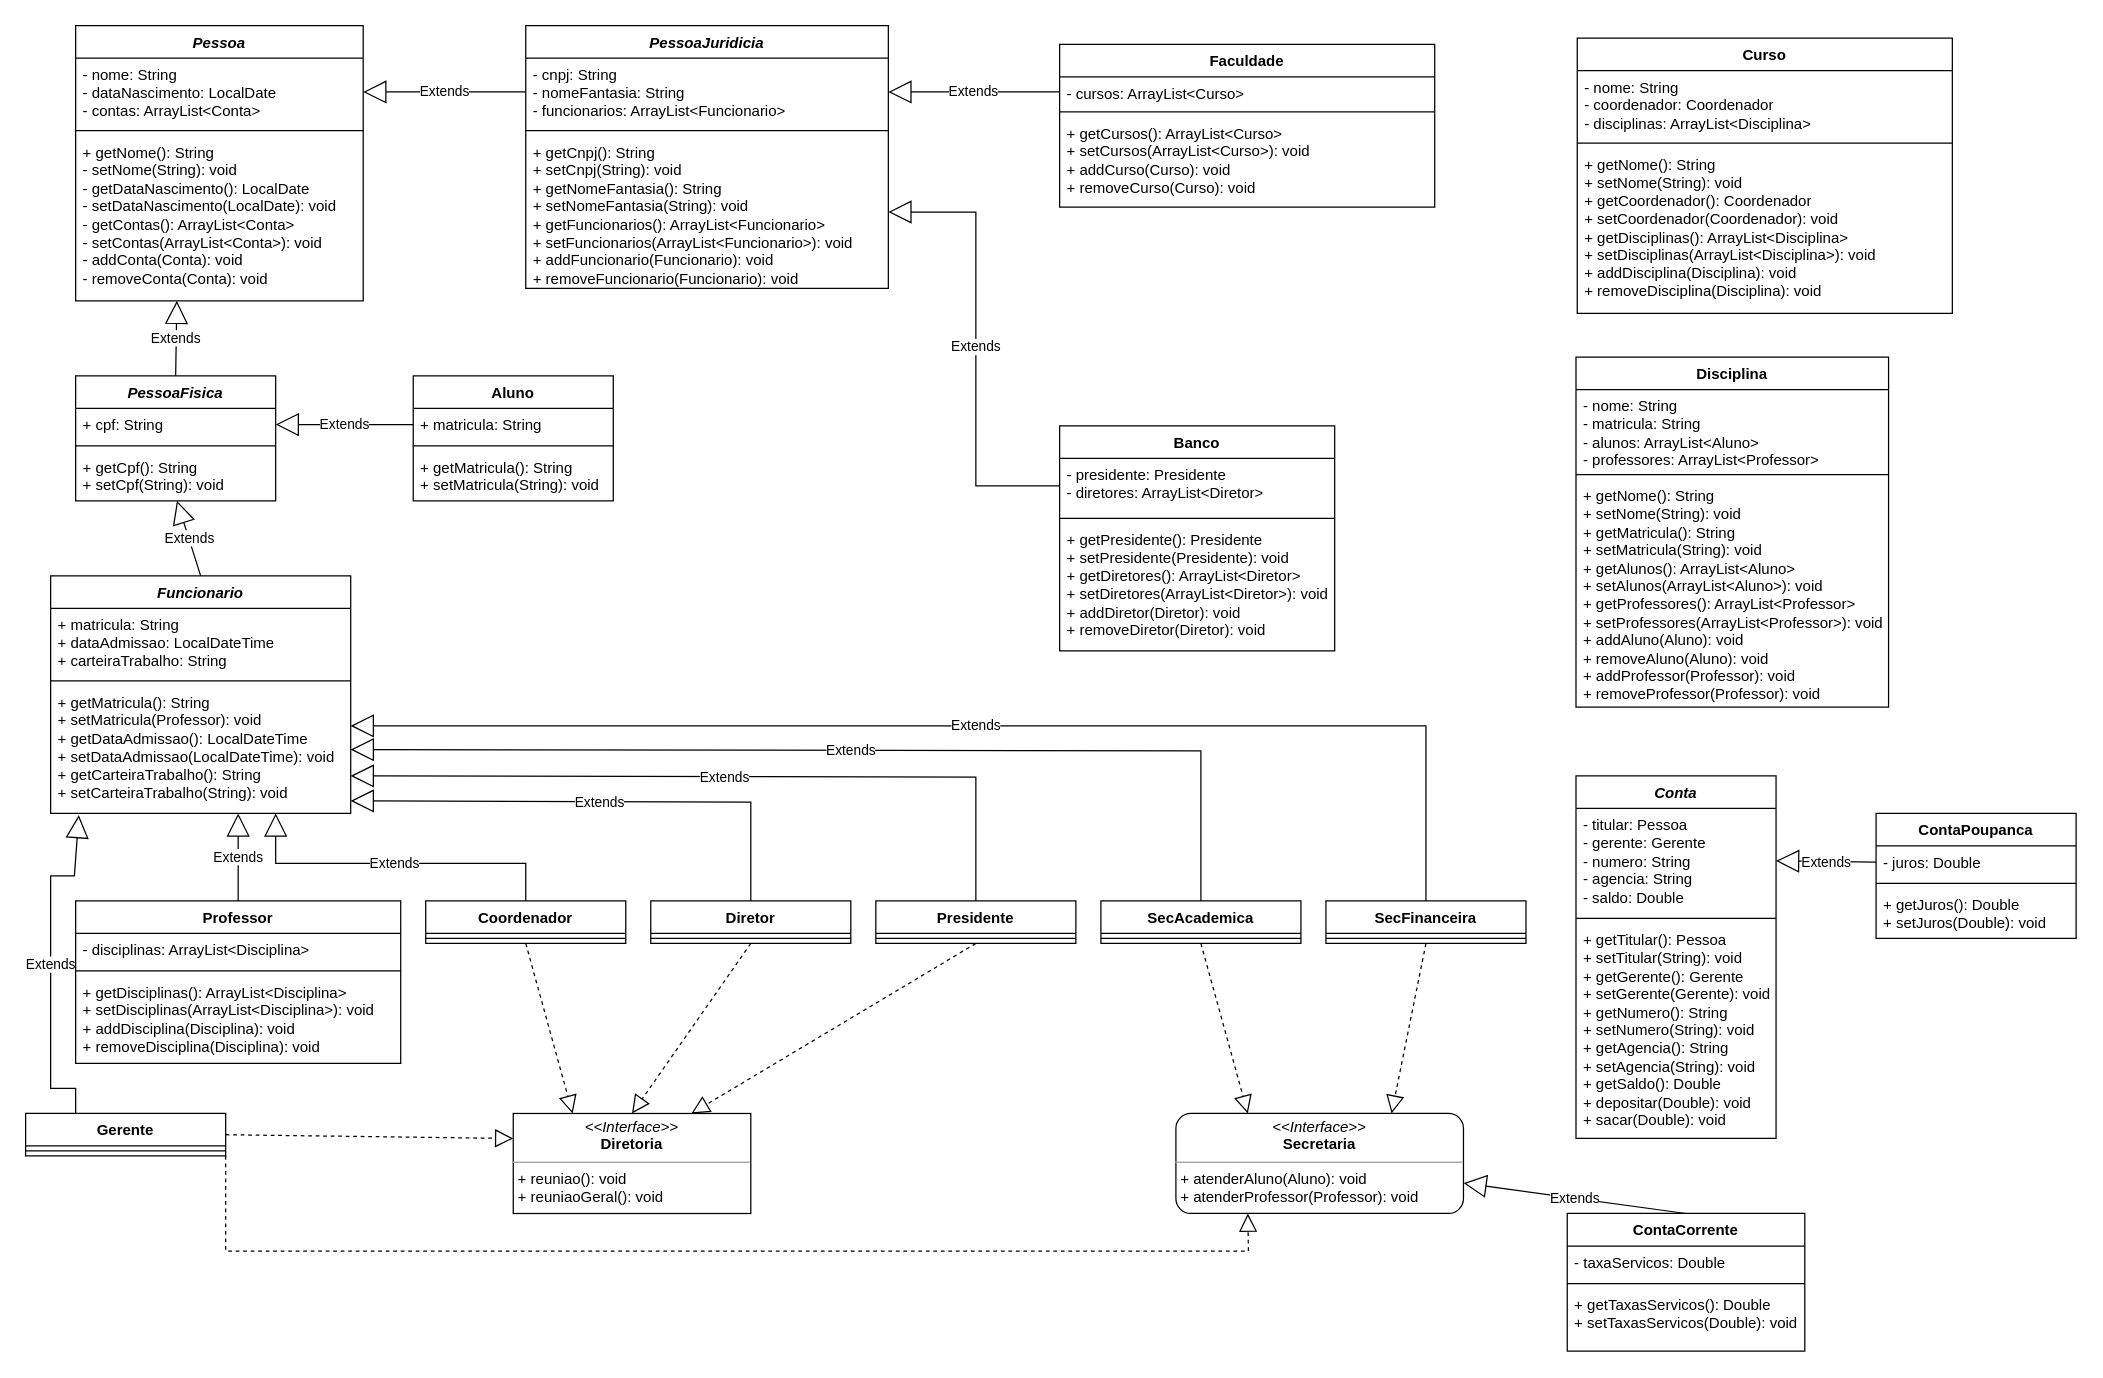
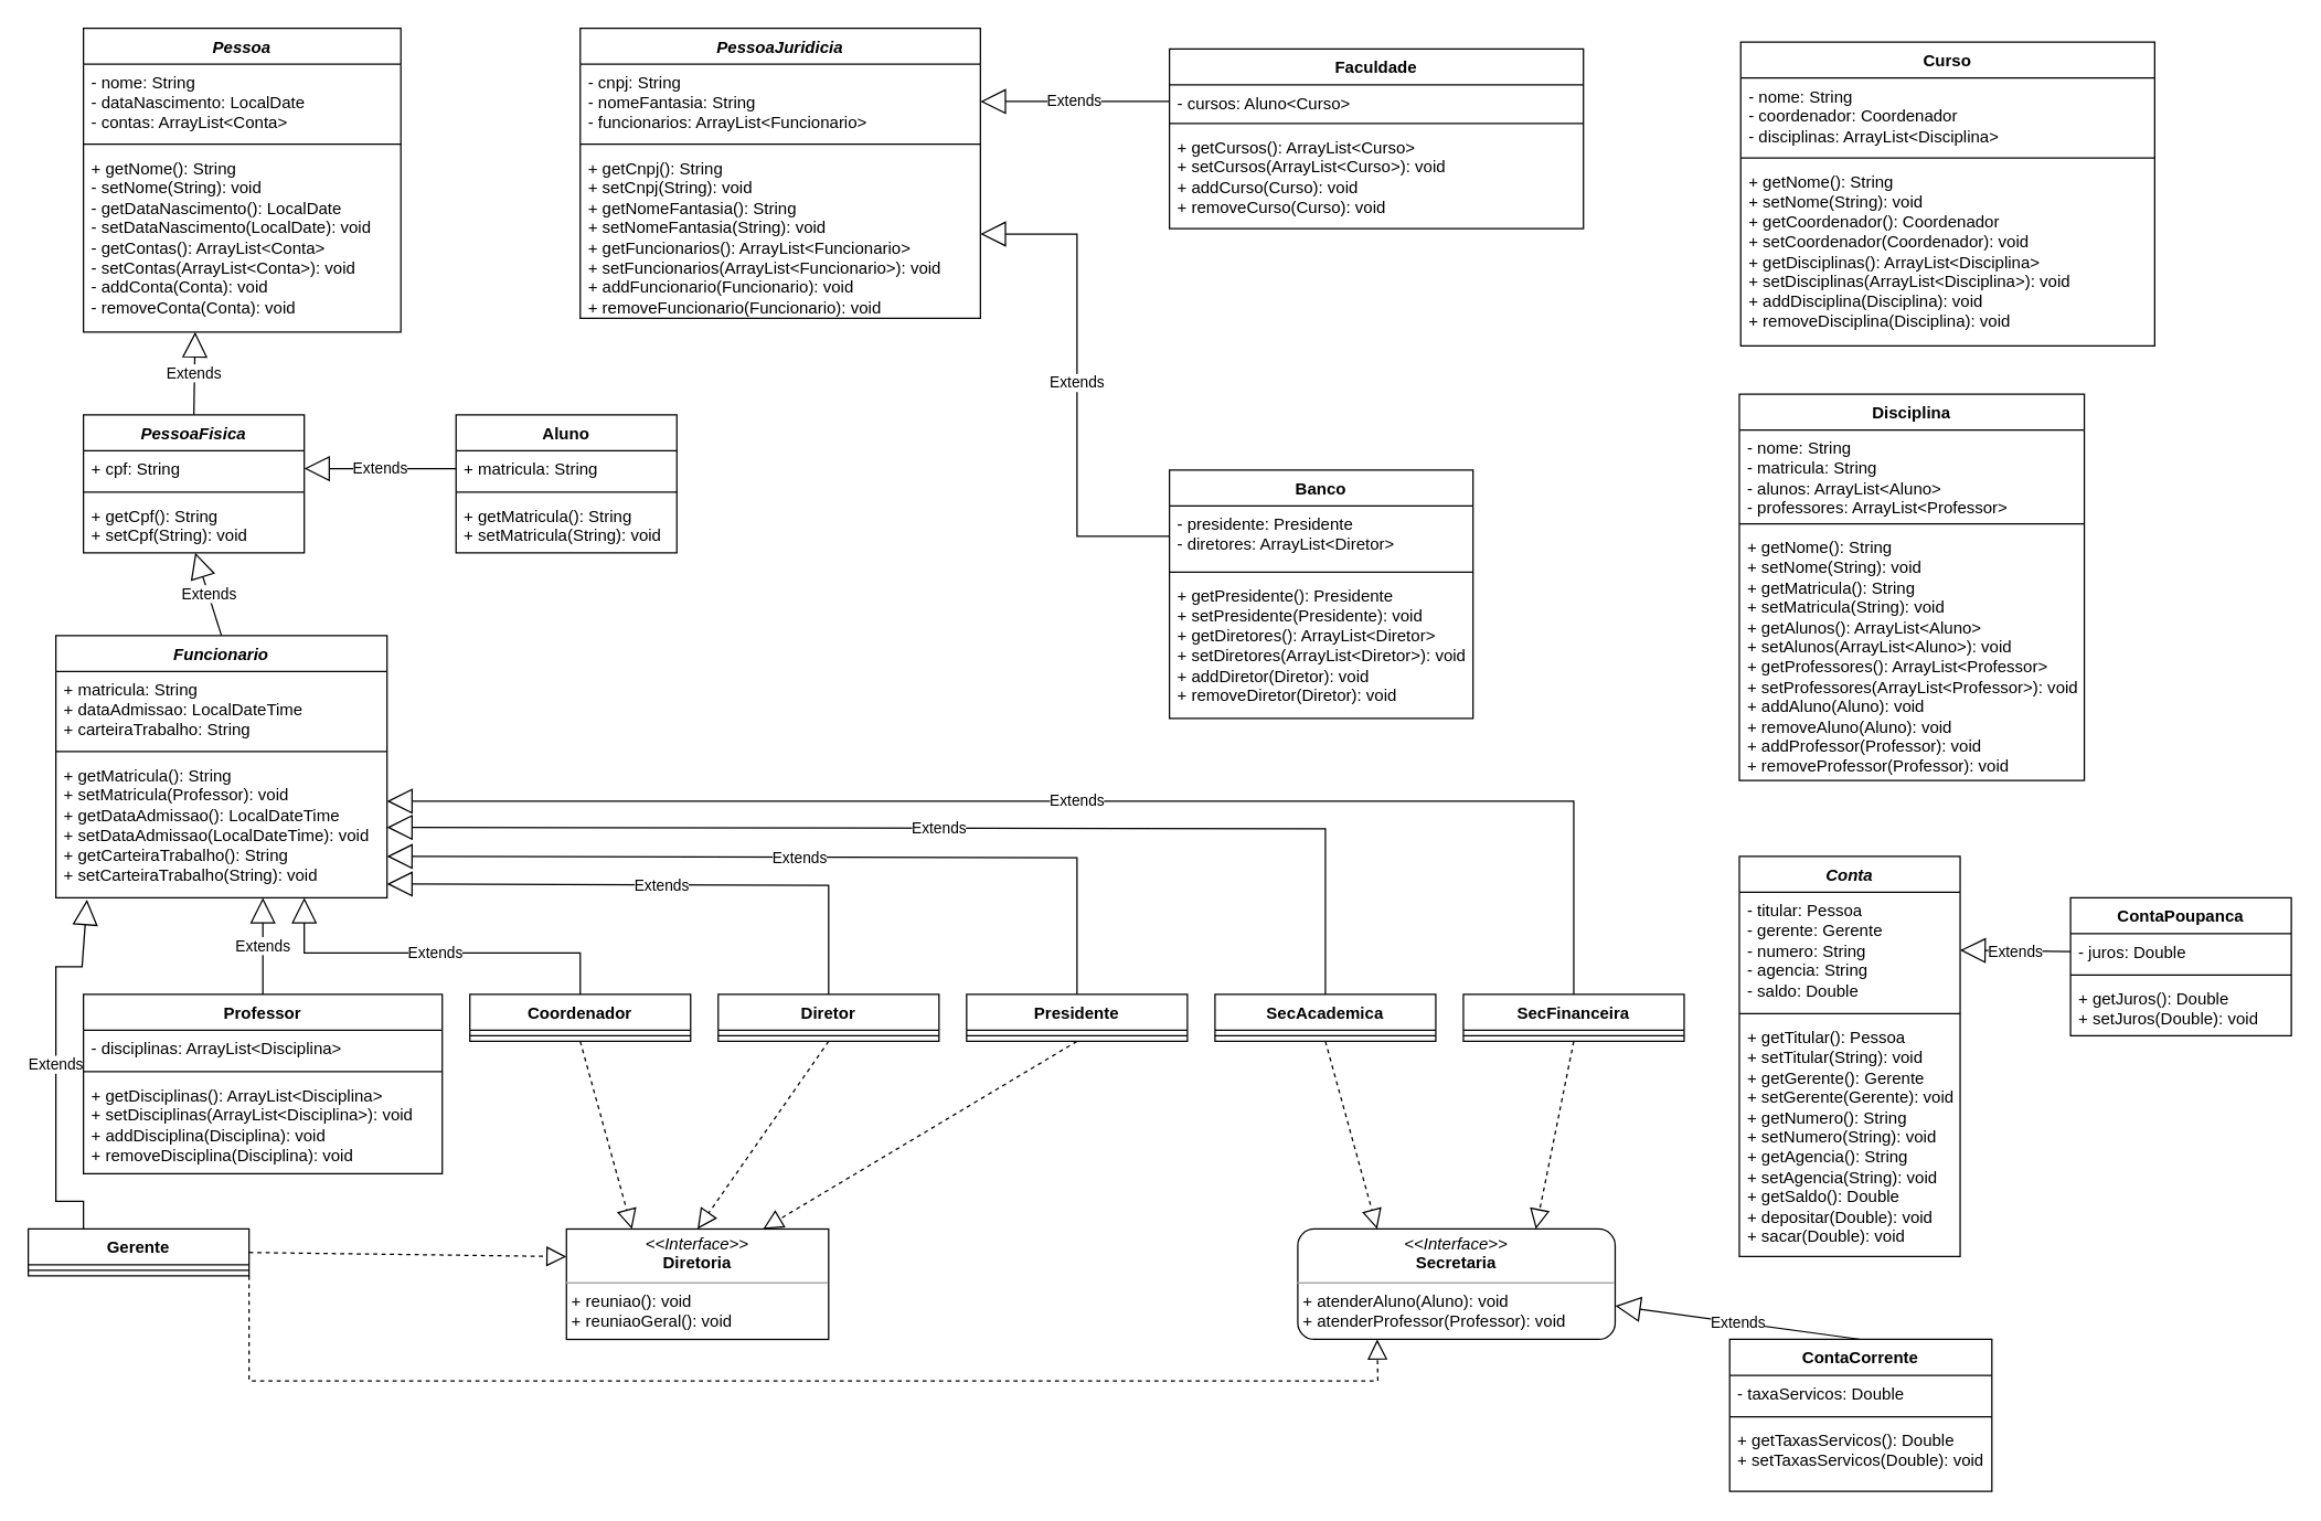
- <mxCell id="10" value="Extends" style="endArrow=block;endSize=16;endFill=0;html=1;rounded=0;exitX=0;exitY=0.5;exitDx=0;exitDy=0;entryX=1;entryY=0.5;entryDx=0;entryDy=0;" parent="1" source="7" target="3" edge="1"><mxGeometry width="160" relative="1" as="geometry"><mxPoint x="520" y="310" as="sourcePoint" /><mxPoint x="680" y="310" as="targetPoint" /></mxGeometry></mxCell>
- <mxCell id="12" value="- cursos: ArrayList&amp;lt;Curso&amp;gt;" style="text;strokeColor=none;fillColor=none;align=left;verticalAlign=top;spacingLeft=4;spacingRight=4;overflow=hidden;rotatable=0;points=[[0,0.5],[1,0.5]];portConstraint=eastwest;whiteSpace=wrap;html=1;" parent="11" vertex="1"><mxGeometry y="26" width="300" height="24" as="geometry" /></mxCell>
+ <mxCell id="12" value="- cursos: Aluno&amp;lt;Curso&amp;gt;" style="text;strokeColor=none;fillColor=none;align=left;verticalAlign=top;spacingLeft=4;spacingRight=4;overflow=hidden;rotatable=0;points=[[0,0.5],[1,0.5]];portConstraint=eastwest;whiteSpace=wrap;html=1;" parent="11" vertex="1"><mxGeometry y="26" width="300" height="24" as="geometry" /></mxCell>
